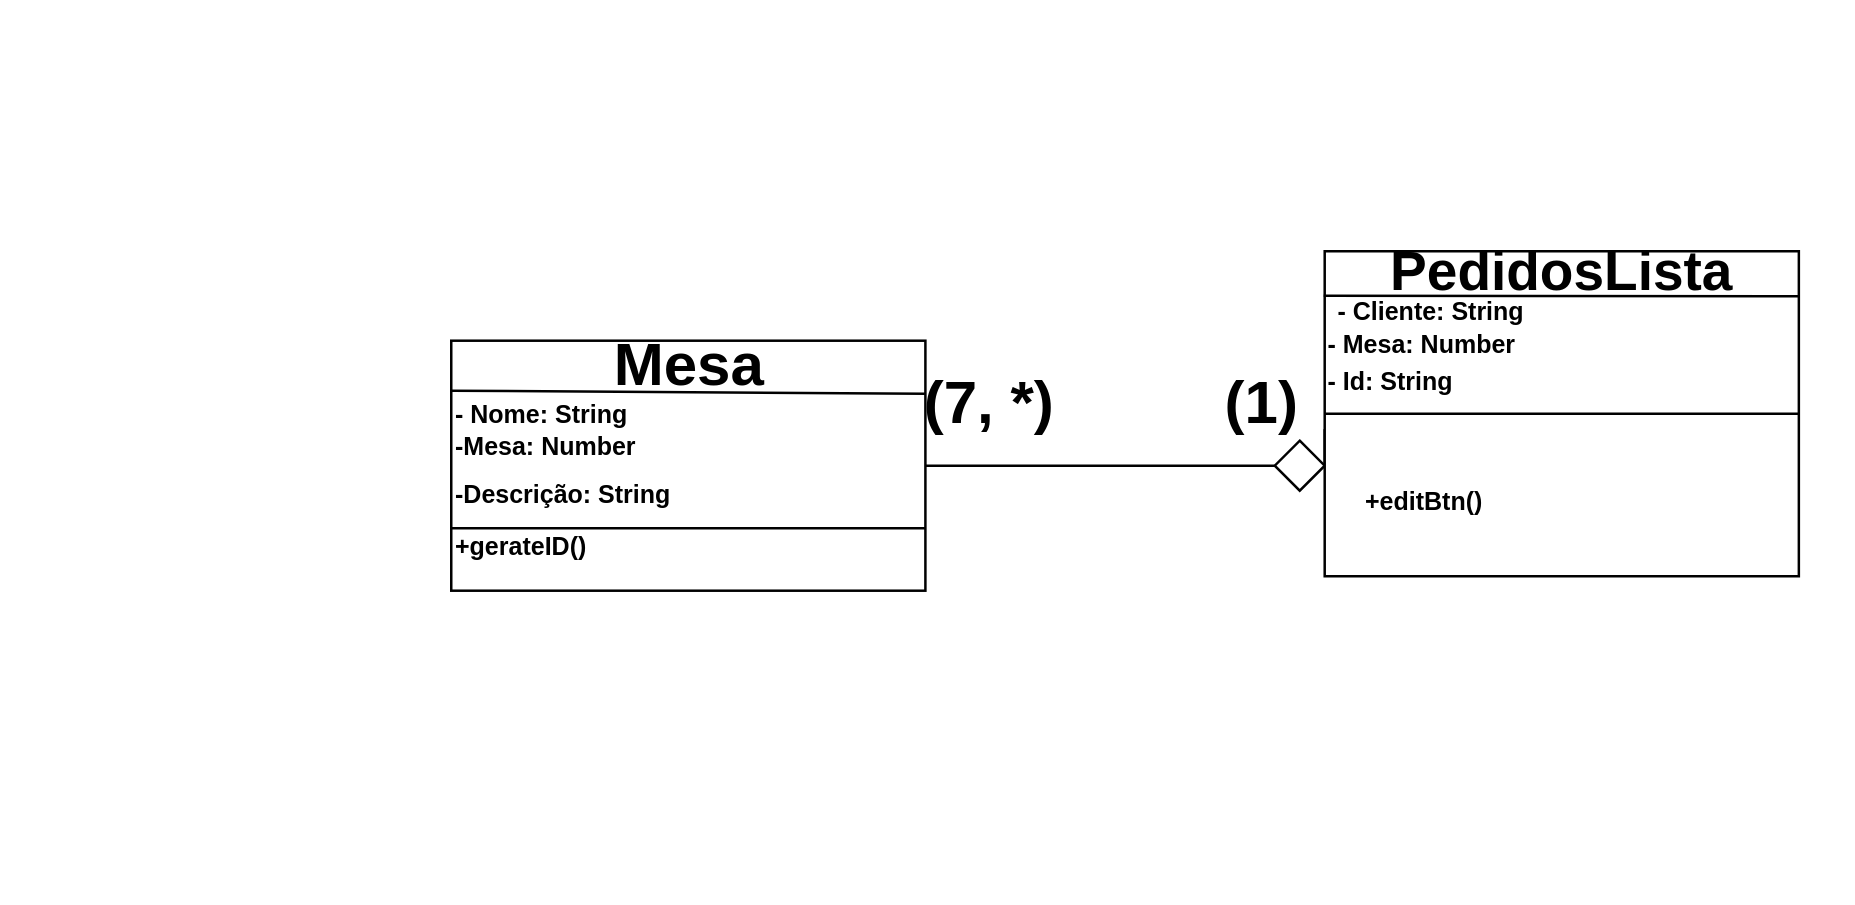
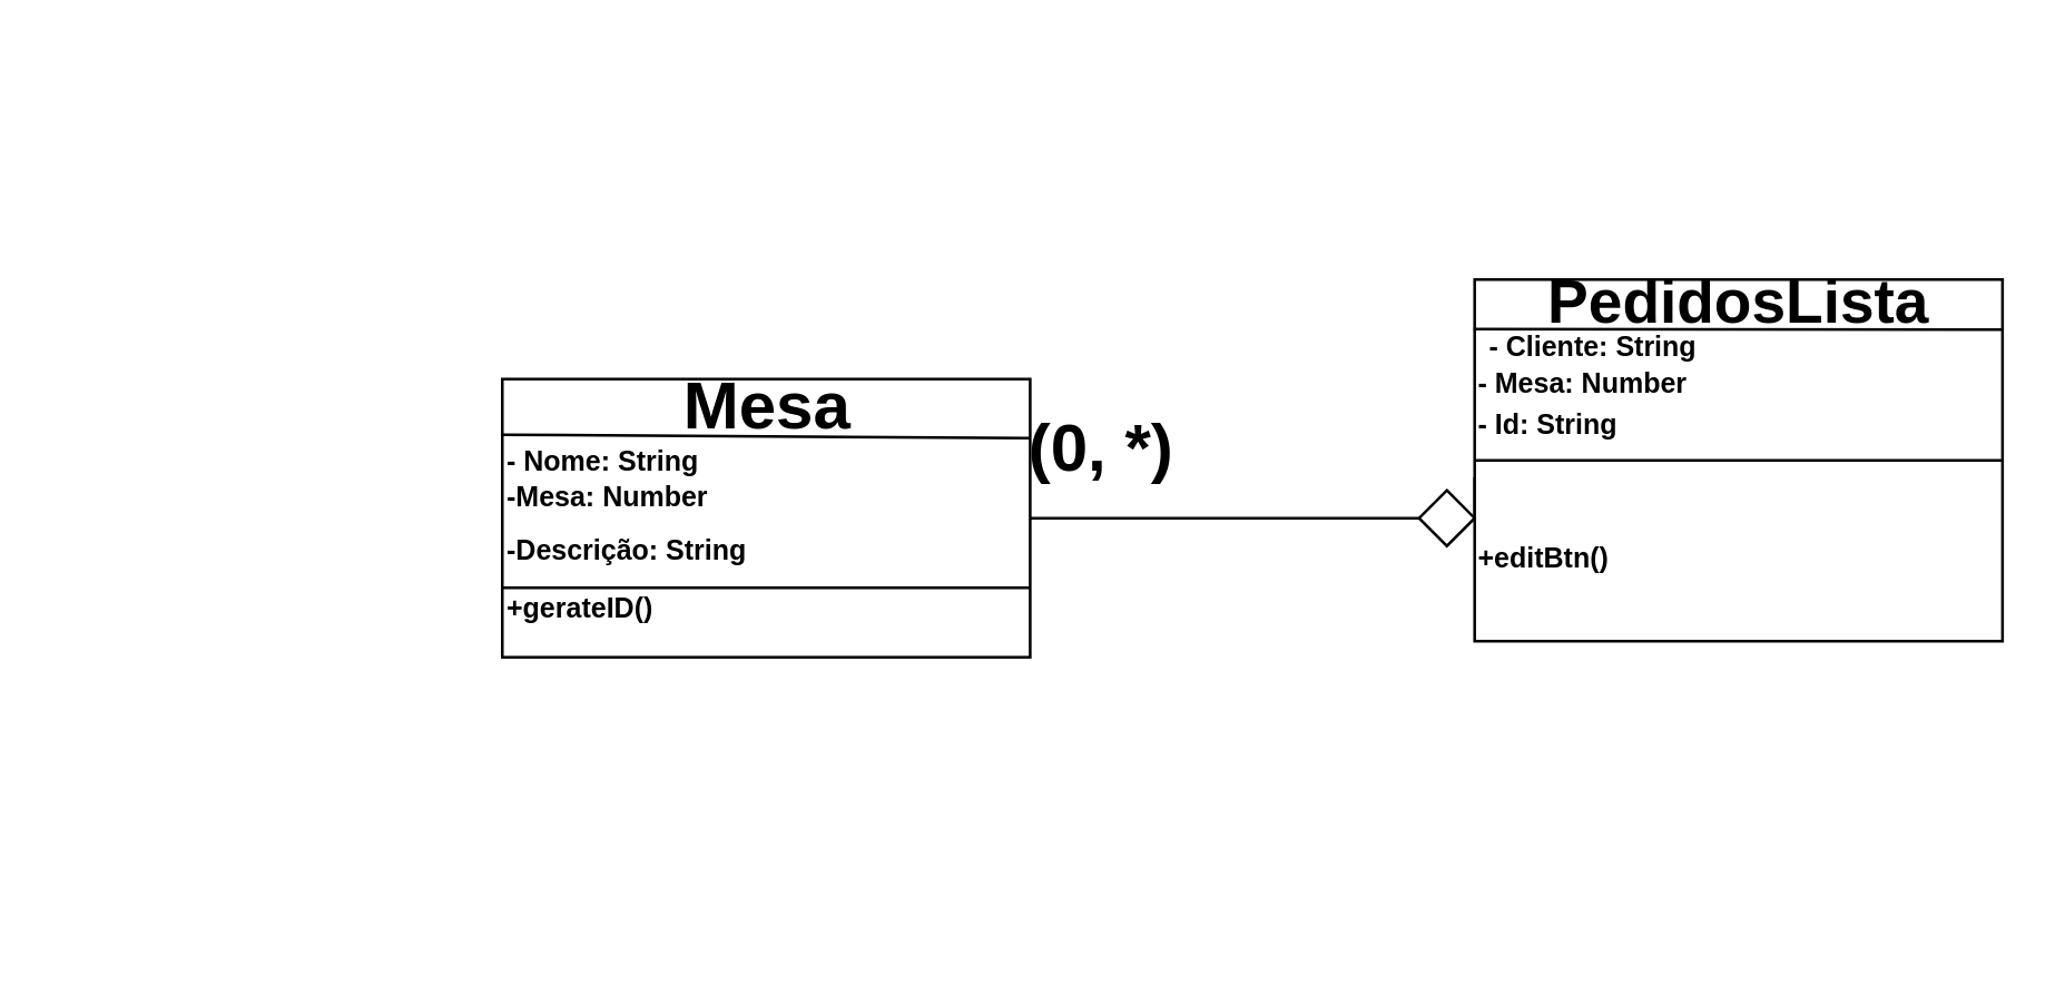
- <mxCell id="16" value="(1)" style="text;strokeColor=none;fillColor=none;html=1;fontSize=24;fontStyle=1;verticalAlign=middle;align=center;" parent="3" vertex="1"><mxGeometry x="299.464" y="45.78" width="49.911" height="30" as="geometry" /></mxCell>
- <mxCell id="15" value="(7, *)" style="text;strokeColor=none;fillColor=none;html=1;fontSize=24;fontStyle=1;verticalAlign=middle;align=center;" parent="3" vertex="1"><mxGeometry x="189.661" y="45.78" width="49.911" height="30" as="geometry" /></mxCell>
+ <mxCell id="15" value="(0, *)" style="text;strokeColor=none;fillColor=none;html=1;fontSize=24;fontStyle=1;verticalAlign=middle;align=center;" parent="3" vertex="1"><mxGeometry x="189.661" y="45.78" width="49.911" height="30" as="geometry" /></mxCell>
- <mxCell id="23" value="+editBtn()" style="text;strokeColor=none;fillColor=none;html=1;fontSize=10;fontStyle=1;verticalAlign=middle;align=left;" parent="19" vertex="1"><mxGeometry x="15" y="91.936" width="79.857" height="16.25" as="geometry" /></mxCell>
+ <mxCell id="23" value="+editBtn()" style="text;strokeColor=none;fillColor=none;html=1;fontSize=10;fontStyle=1;verticalAlign=middle;align=left;" parent="19" vertex="1"><mxGeometry y="91.936" width="79.857" height="16.25" as="geometry" /></mxCell>
